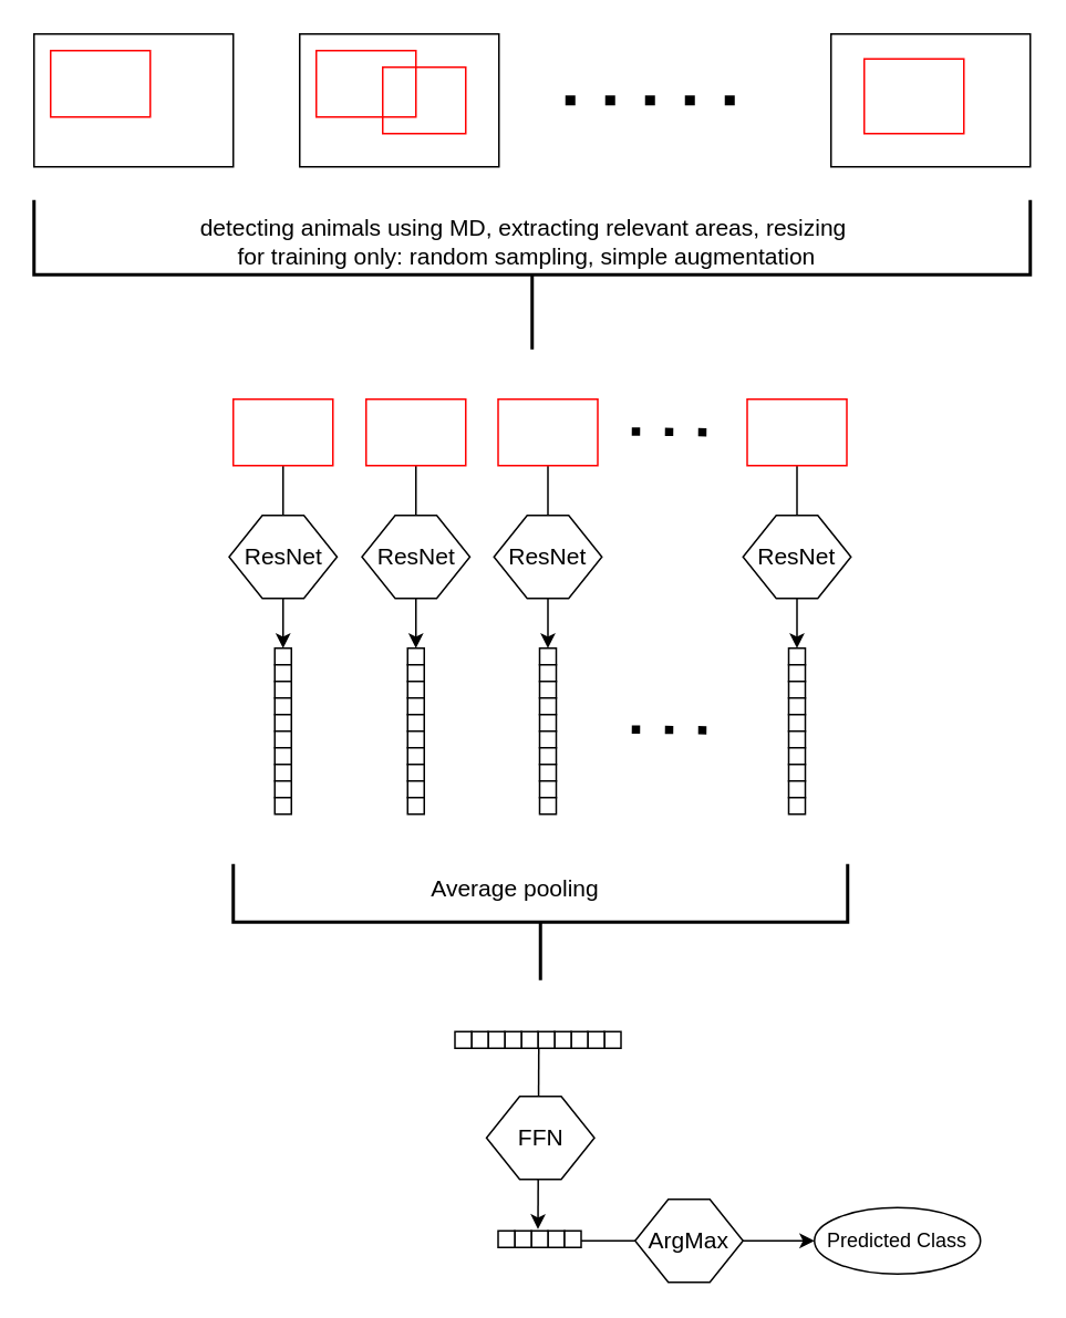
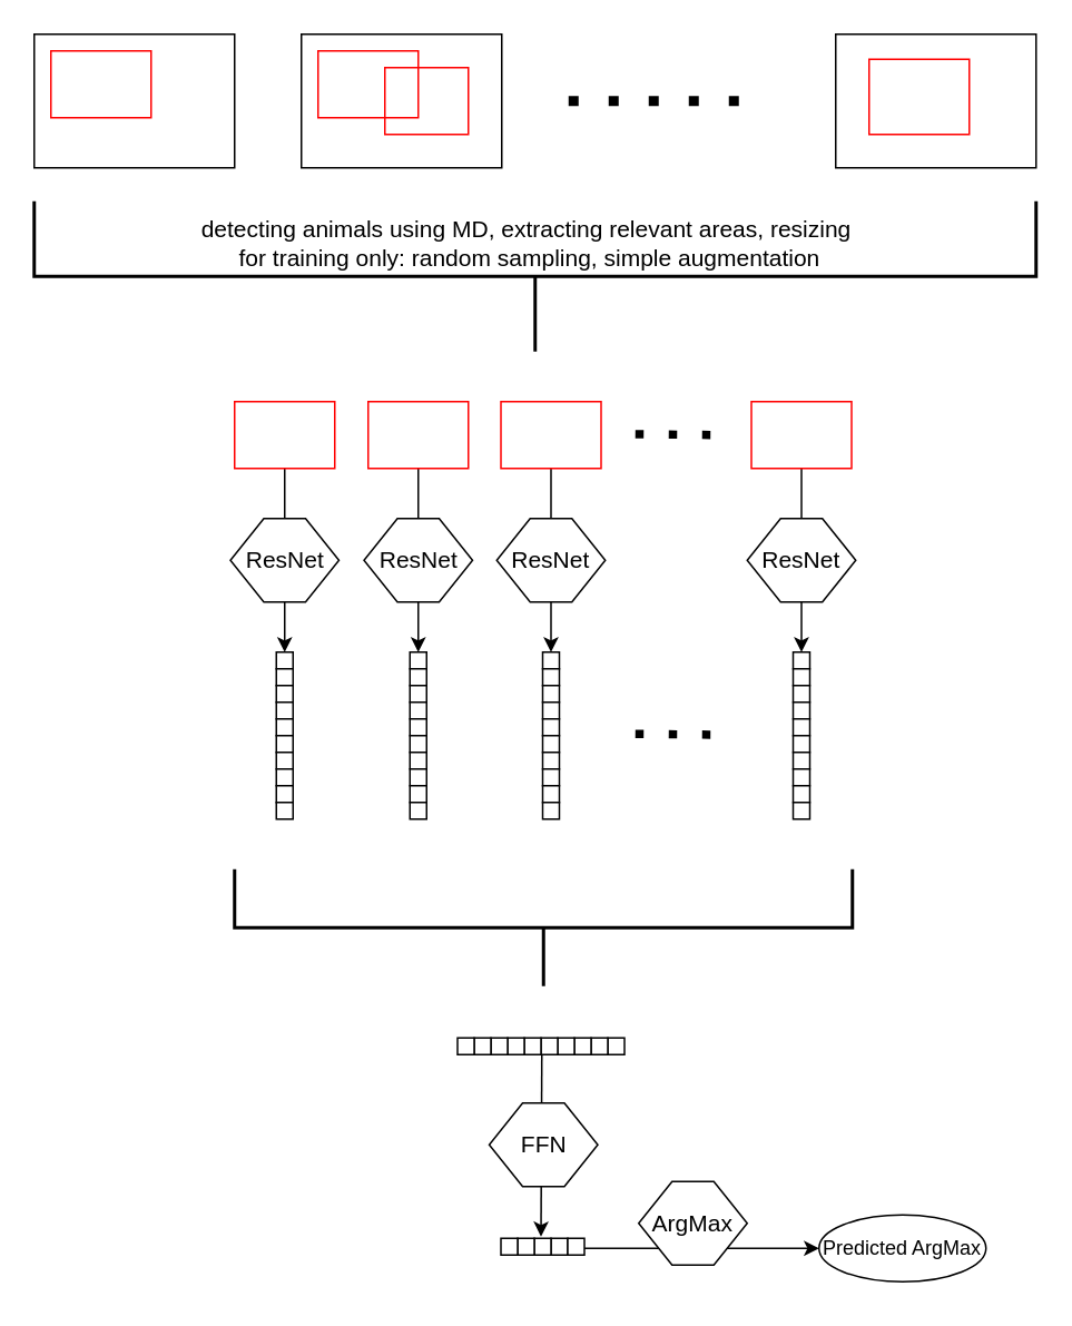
- <mxCell id="80" value="Average pooling" style="text;html=1;align=center;verticalAlign=middle;whiteSpace=wrap;rounded=0;fontSize=14;" parent="1" vertex="1"><mxGeometry x="190" y="520" width="240" height="30" as="geometry" /></mxCell>
- <mxCell id="87" value="&lt;font&gt;ArgMax&lt;/font&gt;" style="shape=hexagon;perimeter=hexagonPerimeter2;whiteSpace=wrap;html=1;fixedSize=1;fontSize=14;" parent="1" vertex="1"><mxGeometry x="382" y="722" width="65" height="50" as="geometry" /></mxCell>
+ <mxCell id="87" value="&lt;font&gt;ArgMax&lt;/font&gt;" style="shape=hexagon;perimeter=hexagonPerimeter2;whiteSpace=wrap;html=1;fixedSize=1;fontSize=14;" parent="1" vertex="1"><mxGeometry x="382" y="707" width="65" height="50" as="geometry" /></mxCell>
- <mxCell id="88" value="Predicted Class" style="ellipse;whiteSpace=wrap;html=1;align=center;" parent="1" vertex="1"><mxGeometry x="490" y="727" width="100" height="40" as="geometry" /></mxCell>
+ <mxCell id="88" value="Predicted ArgMax" style="ellipse;whiteSpace=wrap;html=1;align=center;" parent="1" vertex="1"><mxGeometry x="490" y="727" width="100" height="40" as="geometry" /></mxCell>
